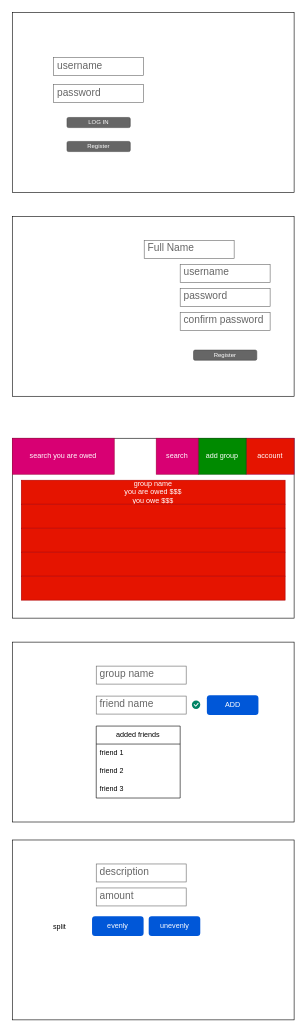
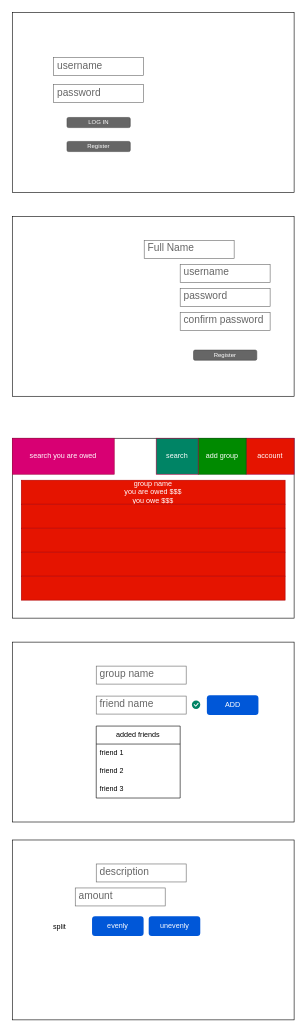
- <mxCell id="22" value="search" style="rounded=0;whiteSpace=wrap;html=1;fillColor=#d80073;fontColor=#ffffff;strokeColor=#A50040;" vertex="1" parent="1"><mxGeometry x="260" y="730" width="70" height="60" as="geometry" /></mxCell>
+ <mxCell id="22" value="search" style="rounded=0;whiteSpace=wrap;html=1;fillColor=#008465;fontColor=#ffffff;strokeColor=#A50040;" vertex="1" parent="1"><mxGeometry x="260" y="730" width="70" height="60" as="geometry" /></mxCell>
- <mxCell id="34" value="amount" style="strokeWidth=1;shadow=0;dashed=0;align=center;html=1;shape=mxgraph.mockup.text.textBox;fontColor=#666666;align=left;fontSize=17;spacingLeft=4;spacingTop=-3;whiteSpace=wrap;strokeColor=#666666;mainText=" vertex="1" parent="1"><mxGeometry x="160" y="1480" width="150" height="30" as="geometry" /></mxCell>
+ <mxCell id="34" value="amount" style="strokeWidth=1;shadow=0;dashed=0;align=center;html=1;shape=mxgraph.mockup.text.textBox;fontColor=#666666;align=left;fontSize=17;spacingLeft=4;spacingTop=-3;whiteSpace=wrap;strokeColor=#666666;mainText=" vertex="1" parent="1"><mxGeometry x="125" y="1480" width="150" height="30" as="geometry" /></mxCell>
